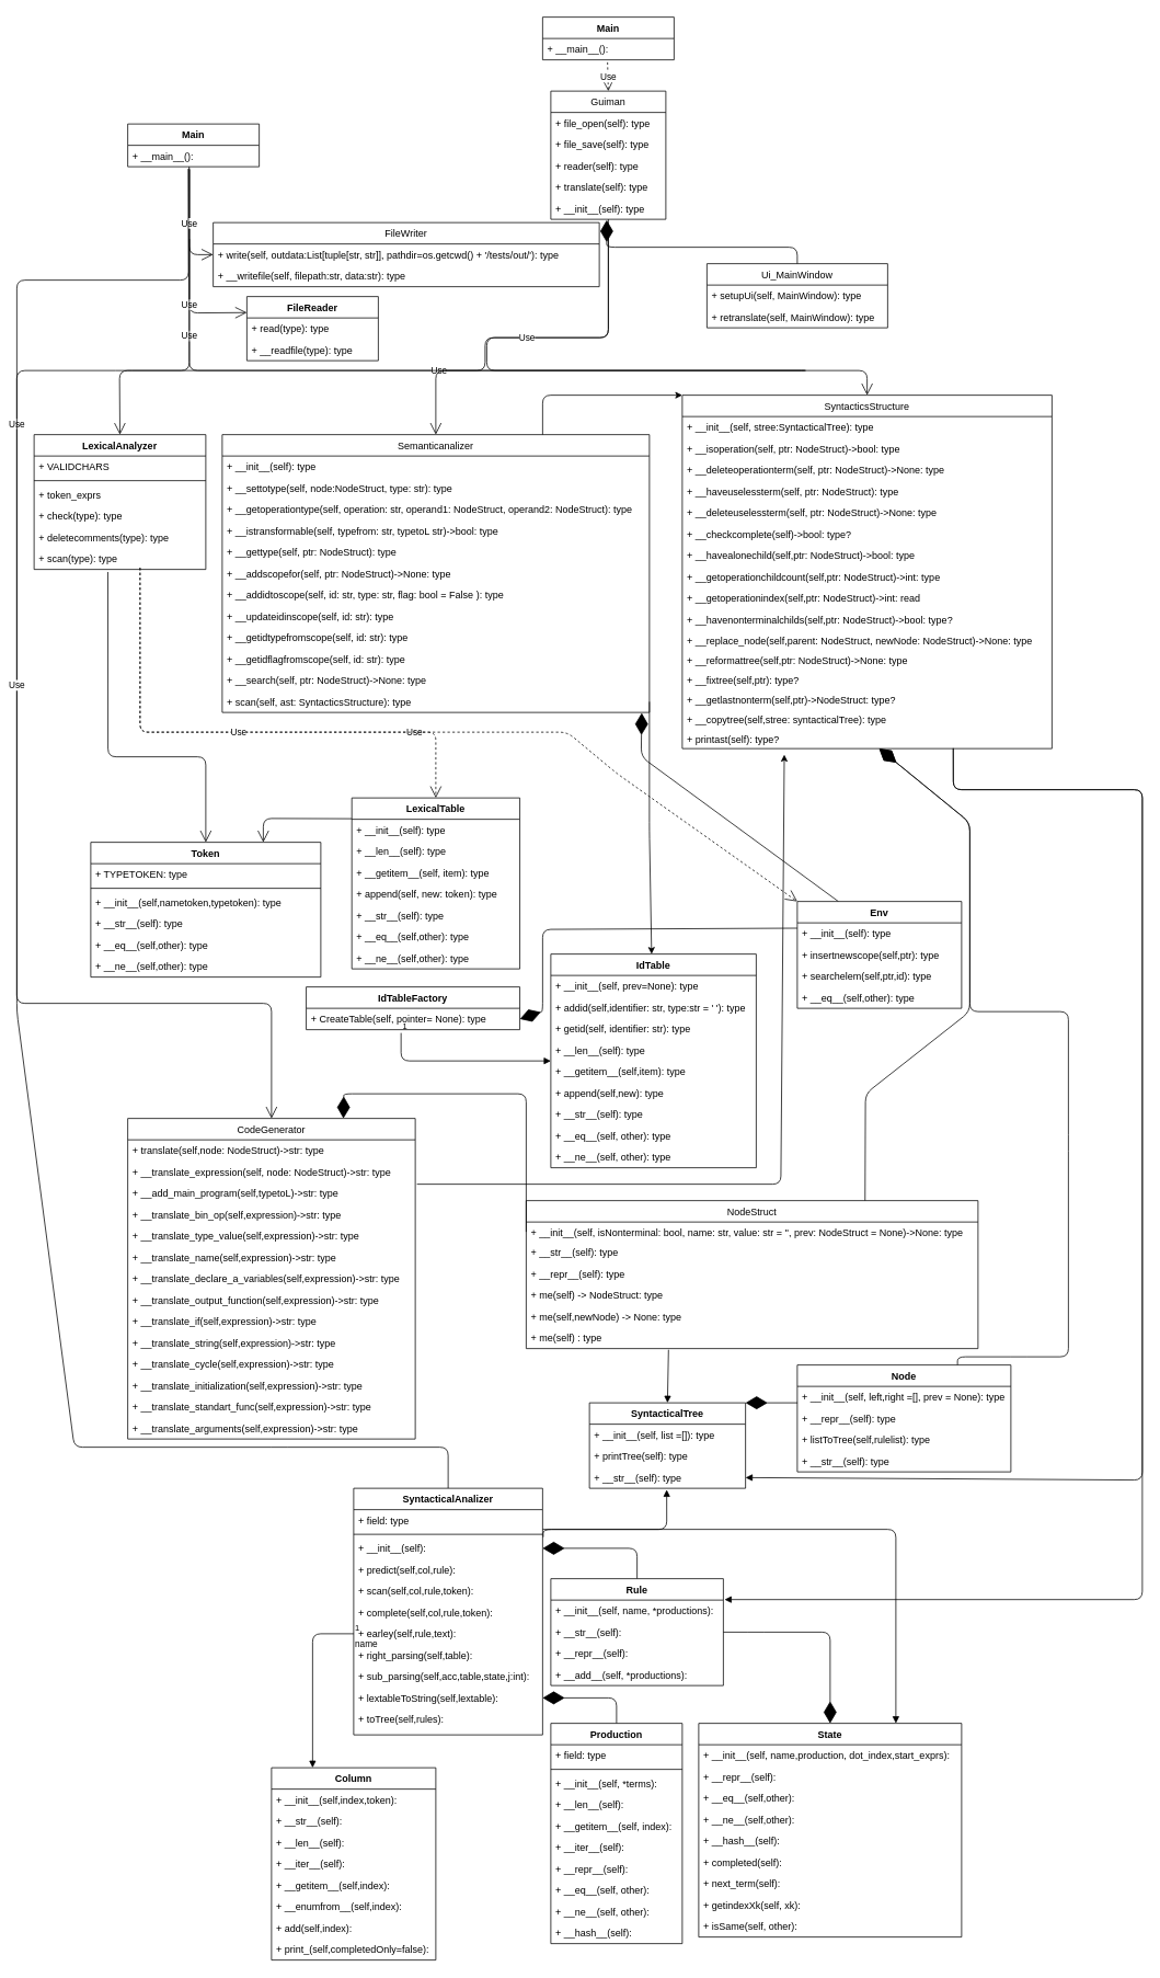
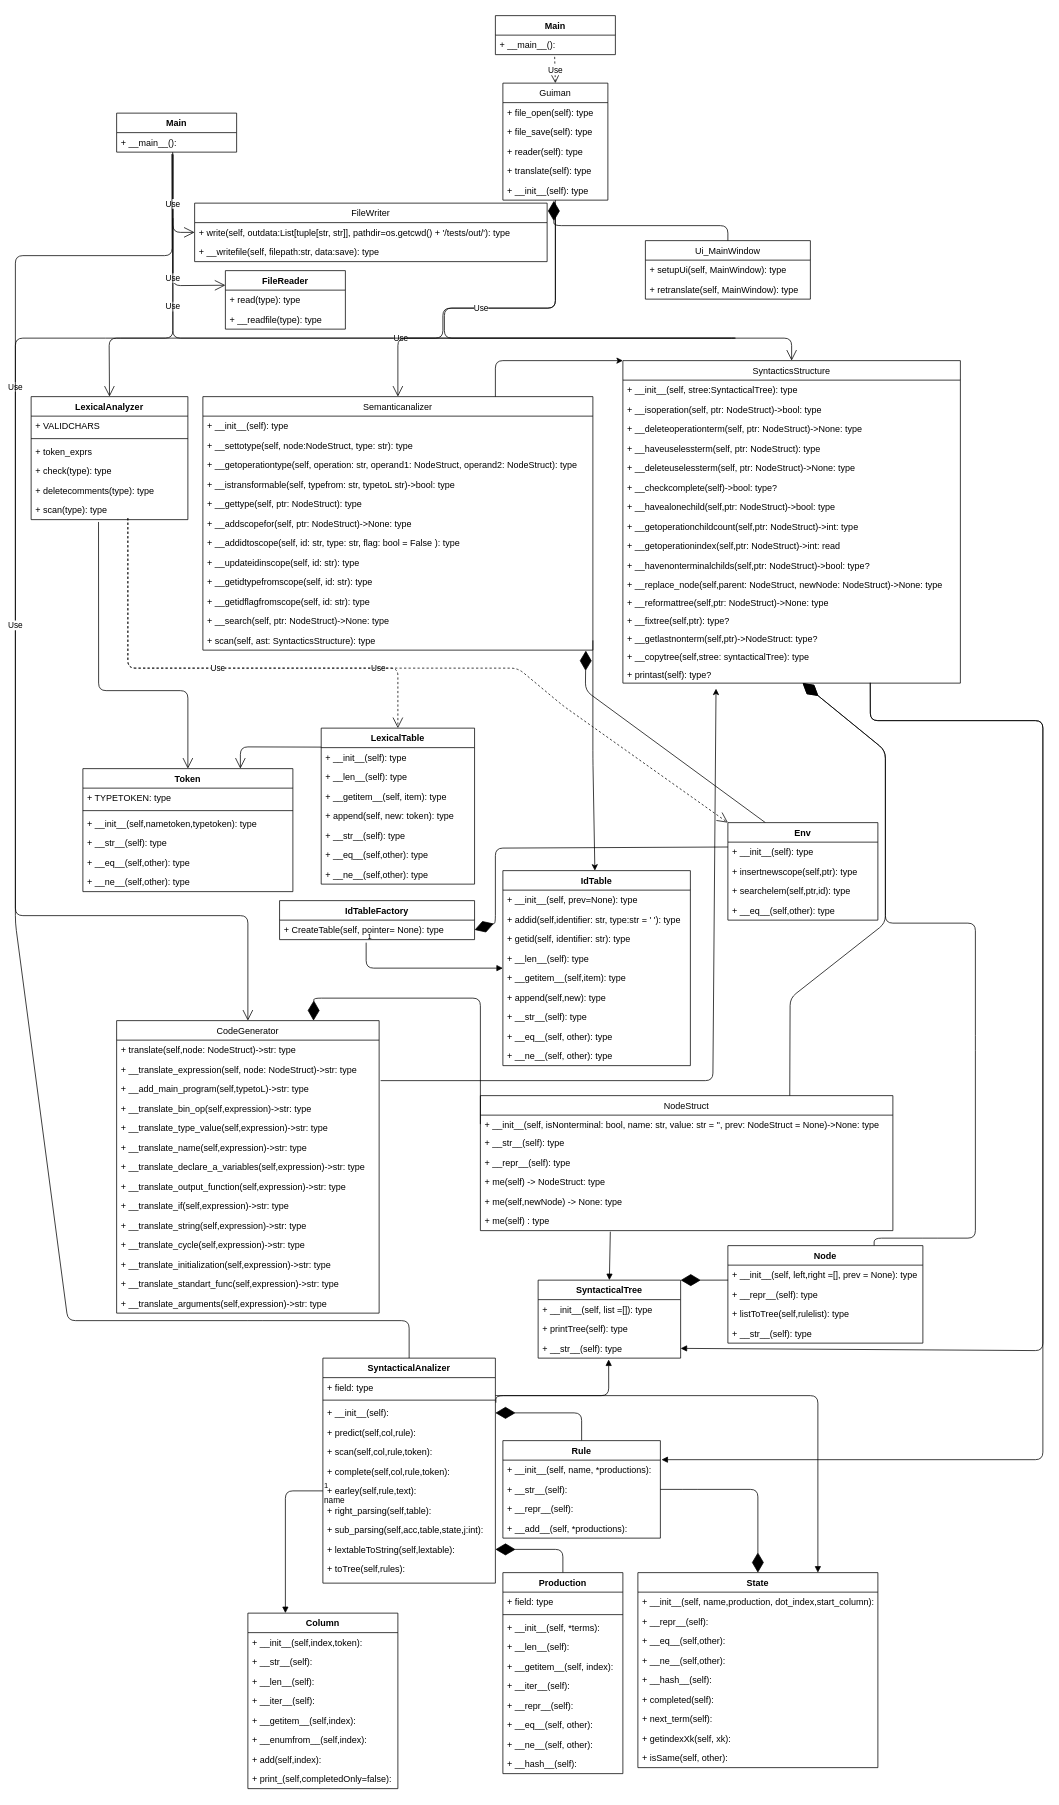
- <mxCell id="197" value="+ __writefile(self, filepath:str, data:str): type" style="text;strokeColor=none;fillColor=none;align=left;verticalAlign=top;spacingLeft=4;spacingRight=4;overflow=hidden;rotatable=0;points=[[0,0.5],[1,0.5]];portConstraint=eastwest;" vertex="1" parent="195"><mxGeometry y="52" width="470" height="26" as="geometry" /></mxCell>
+ <mxCell id="197" value="+ __writefile(self, filepath:str, data:save): type" style="text;strokeColor=none;fillColor=none;align=left;verticalAlign=top;spacingLeft=4;spacingRight=4;overflow=hidden;rotatable=0;points=[[0,0.5],[1,0.5]];portConstraint=eastwest;" vertex="1" parent="195"><mxGeometry y="52" width="470" height="26" as="geometry" /></mxCell>
- <mxCell id="184" value="+ __init__(self, name,production, dot_index,start_exprs):" style="text;strokeColor=none;fillColor=none;align=left;verticalAlign=top;spacingLeft=4;spacingRight=4;overflow=hidden;rotatable=0;points=[[0,0.5],[1,0.5]];portConstraint=eastwest;" parent="183" vertex="1"><mxGeometry y="26" width="320" height="26" as="geometry" /></mxCell>
+ <mxCell id="184" value="+ __init__(self, name,production, dot_index,start_column):" style="text;strokeColor=none;fillColor=none;align=left;verticalAlign=top;spacingLeft=4;spacingRight=4;overflow=hidden;rotatable=0;points=[[0,0.5],[1,0.5]];portConstraint=eastwest;" parent="183" vertex="1"><mxGeometry y="26" width="320" height="26" as="geometry" /></mxCell>
